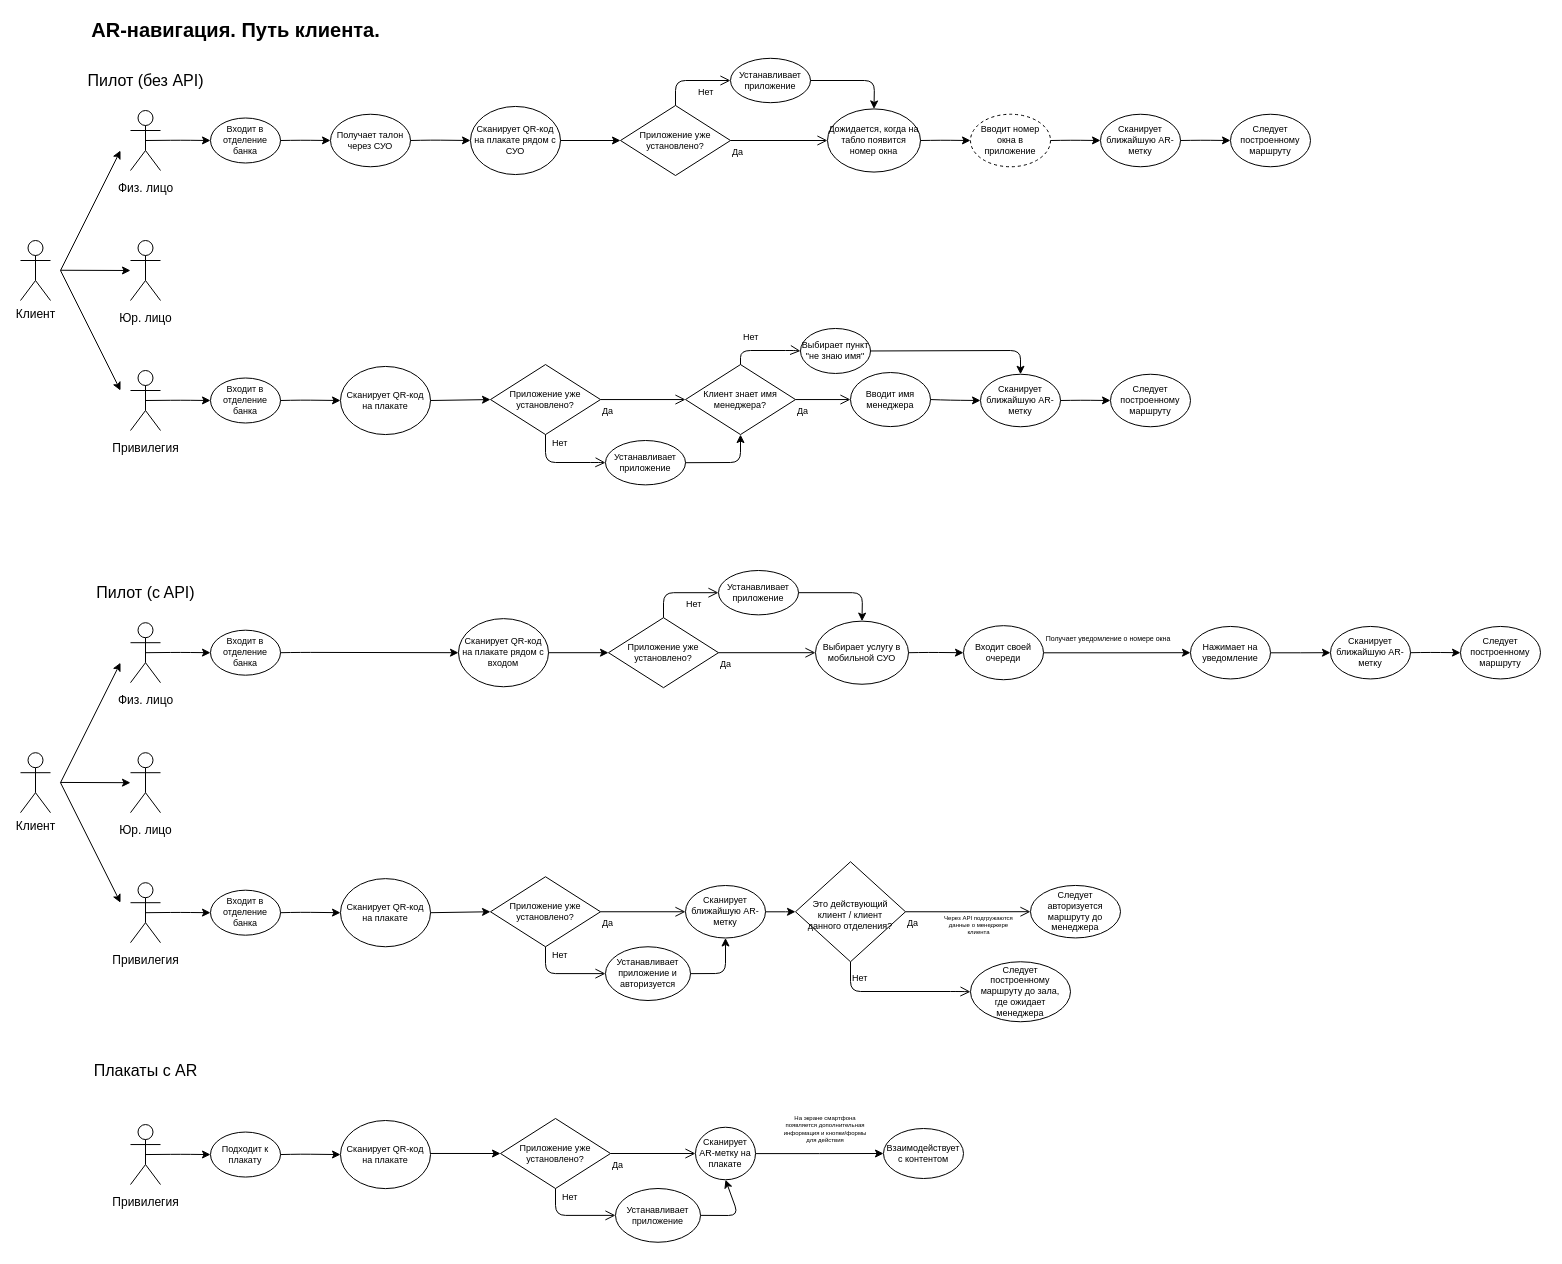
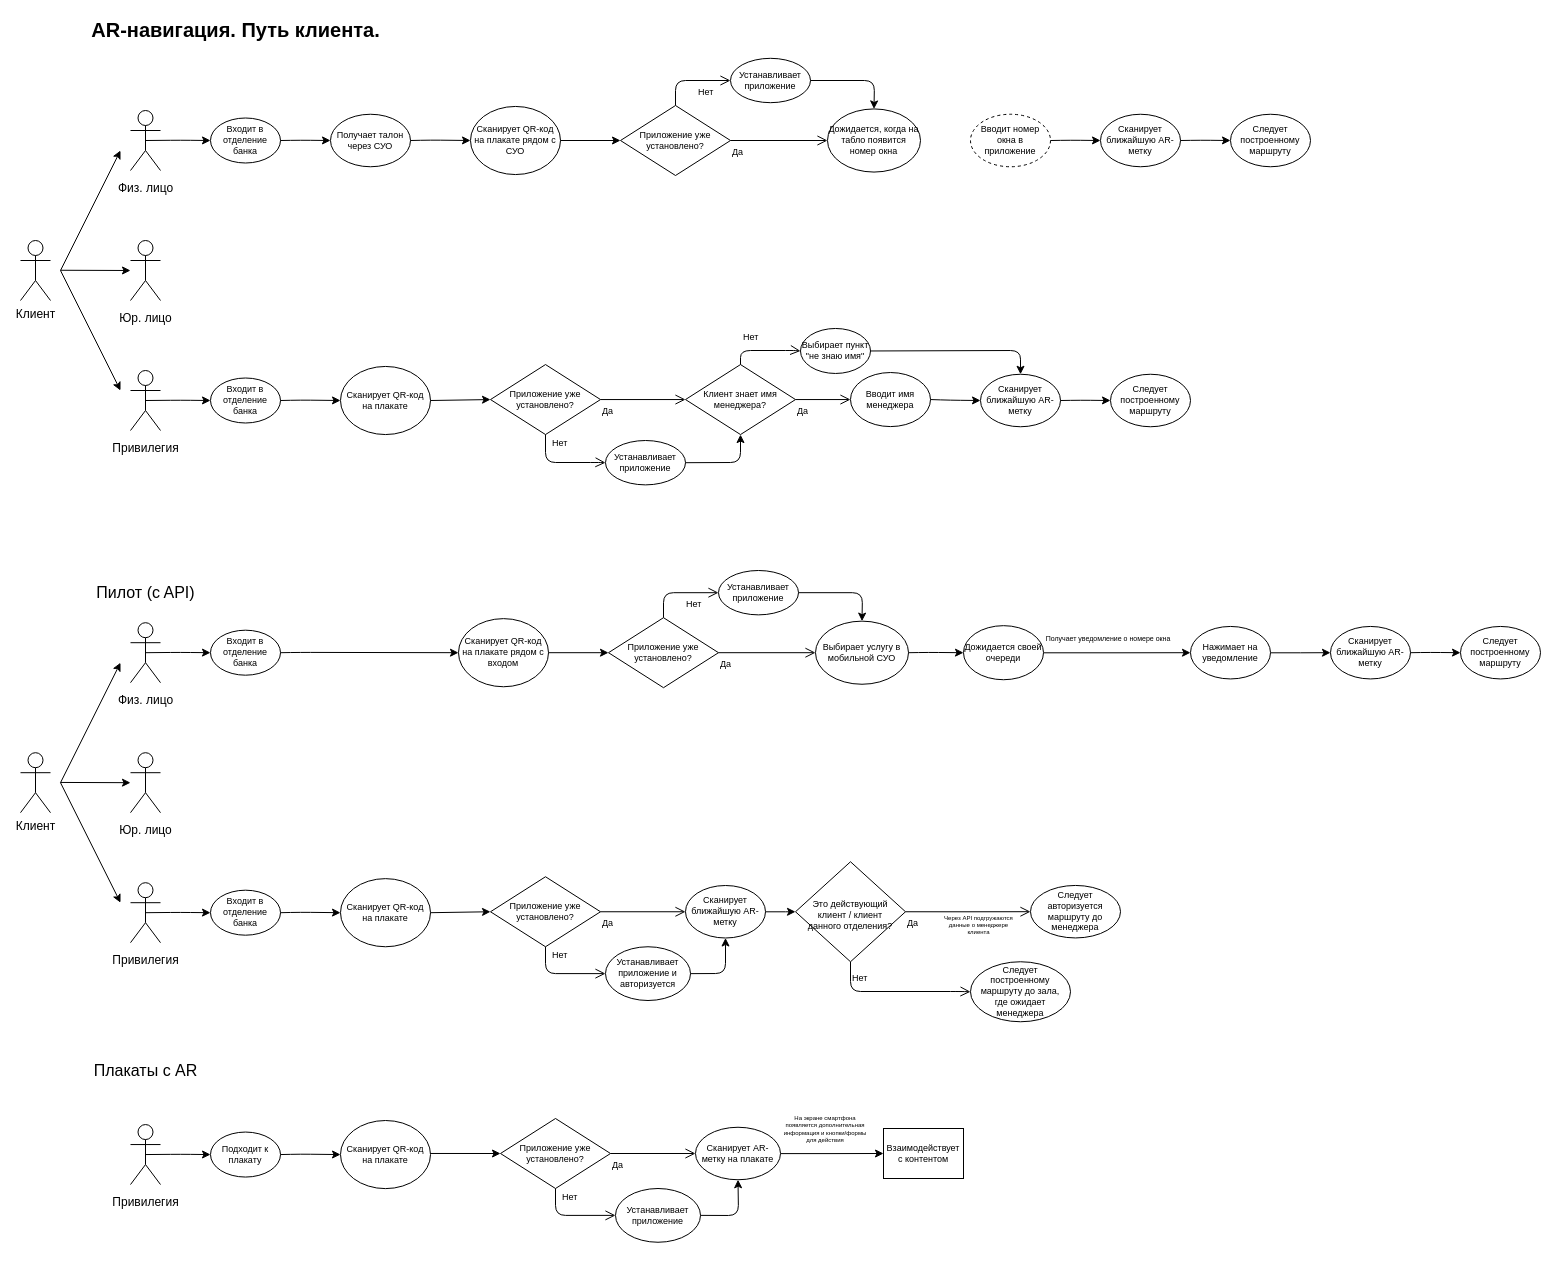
- <mxCell id="4" value="Пилот (без API)" style="text;html=1;align=center;verticalAlign=middle;resizable=0;points=[];autosize=1;fontSize=16;fontFamily=Helvetica;" parent="1" vertex="1"><mxGeometry x="80" y="70" width="130" height="20" as="geometry" /></mxCell>
- <mxCell id="26" value="" style="endArrow=classic;html=1;fontFamily=Helvetica;fontSize=16;exitX=1;exitY=0.5;exitDx=0;exitDy=0;entryX=0;entryY=0.5;entryDx=0;entryDy=0;" parent="1" edge="1" target="27" source="25"><mxGeometry width="50" height="50" relative="1" as="geometry"><mxPoint x="930" y="139.71" as="sourcePoint" /><mxPoint x="960" y="139.71" as="targetPoint" /><Array as="points"><mxPoint x="940" y="139.71" /></Array></mxGeometry></mxCell>
- <mxCell id="87" value="Входит своей очереди" style="ellipse;fontFamily=Helvetica;fontSize=9;align=center;verticalAlign=middle;horizontal=1;spacing=2;whiteSpace=wrap;html=1;" vertex="1" parent="1"><mxGeometry x="963" y="625.17" width="80" height="54.06" as="geometry" /></mxCell>
+ <mxCell id="87" value="Дожидается своей очереди" style="ellipse;fontFamily=Helvetica;fontSize=9;align=center;verticalAlign=middle;horizontal=1;spacing=2;whiteSpace=wrap;html=1;" vertex="1" parent="1"><mxGeometry x="963" y="625.17" width="80" height="54.06" as="geometry" /></mxCell>
- <mxCell id="108" value="Сканирует AR-метку на плакате" style="ellipse;fontFamily=Helvetica;fontSize=9;align=center;verticalAlign=middle;horizontal=1;spacing=2;whiteSpace=wrap;html=1;" vertex="1" parent="1"><mxGeometry x="695" y="1126.75" width="60" height="52.5" as="geometry" /></mxCell>
+ <mxCell id="108" value="Сканирует AR-метку на плакате" style="ellipse;fontFamily=Helvetica;fontSize=9;align=center;verticalAlign=middle;horizontal=1;spacing=2;whiteSpace=wrap;html=1;" vertex="1" parent="1"><mxGeometry x="695" y="1126.75" width="85" height="52.5" as="geometry" /></mxCell>
- <mxCell id="111" value="Взаимодействует с контентом" style="ellipse;fontFamily=Helvetica;fontSize=9;align=center;verticalAlign=middle;horizontal=1;spacing=2;whiteSpace=wrap;html=1;spacingLeft=5;spacingRight=5;" vertex="1" parent="1"><mxGeometry x="883" y="1128" width="80" height="50" as="geometry" /></mxCell>
+ <mxCell id="111" value="Взаимодействует с контентом" style="fontFamily=Helvetica;fontSize=9;align=center;verticalAlign=middle;horizontal=1;spacing=2;whiteSpace=wrap;html=1;spacingLeft=5;spacingRight=5;rounded=0;" vertex="1" parent="1"><mxGeometry x="883" y="1128" width="80" height="50" as="geometry" /></mxCell>
